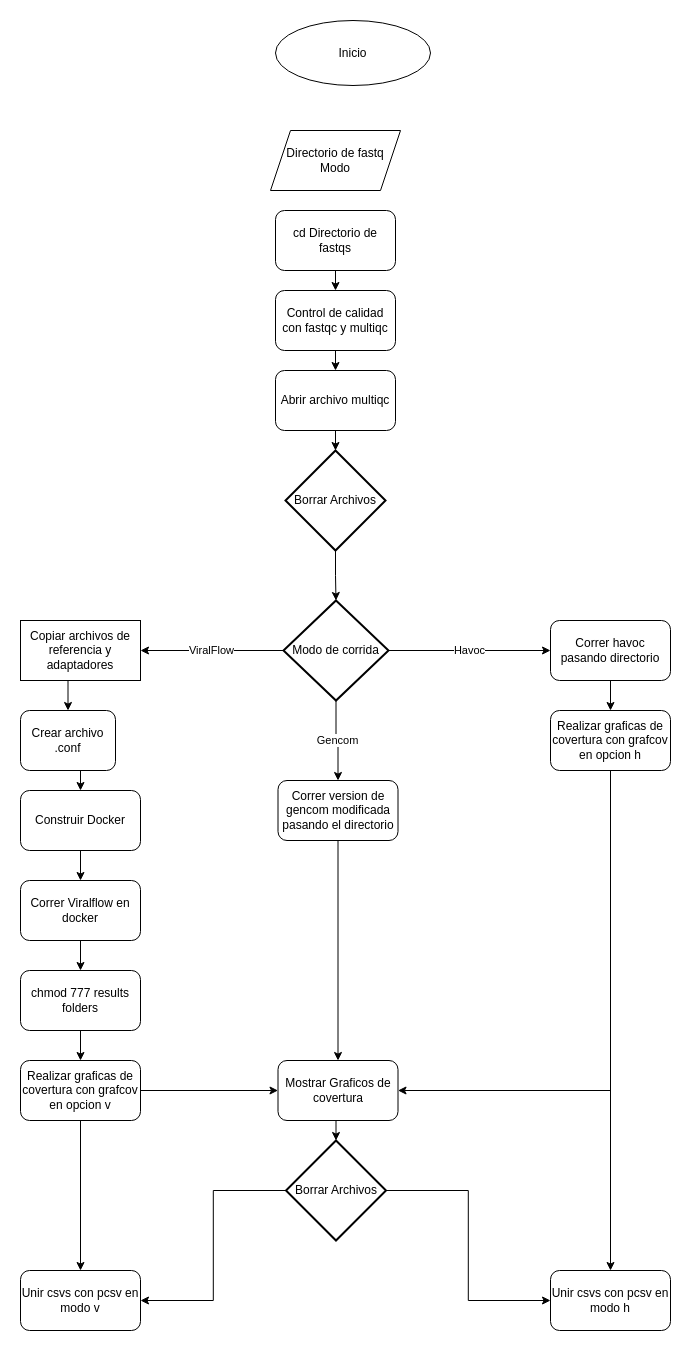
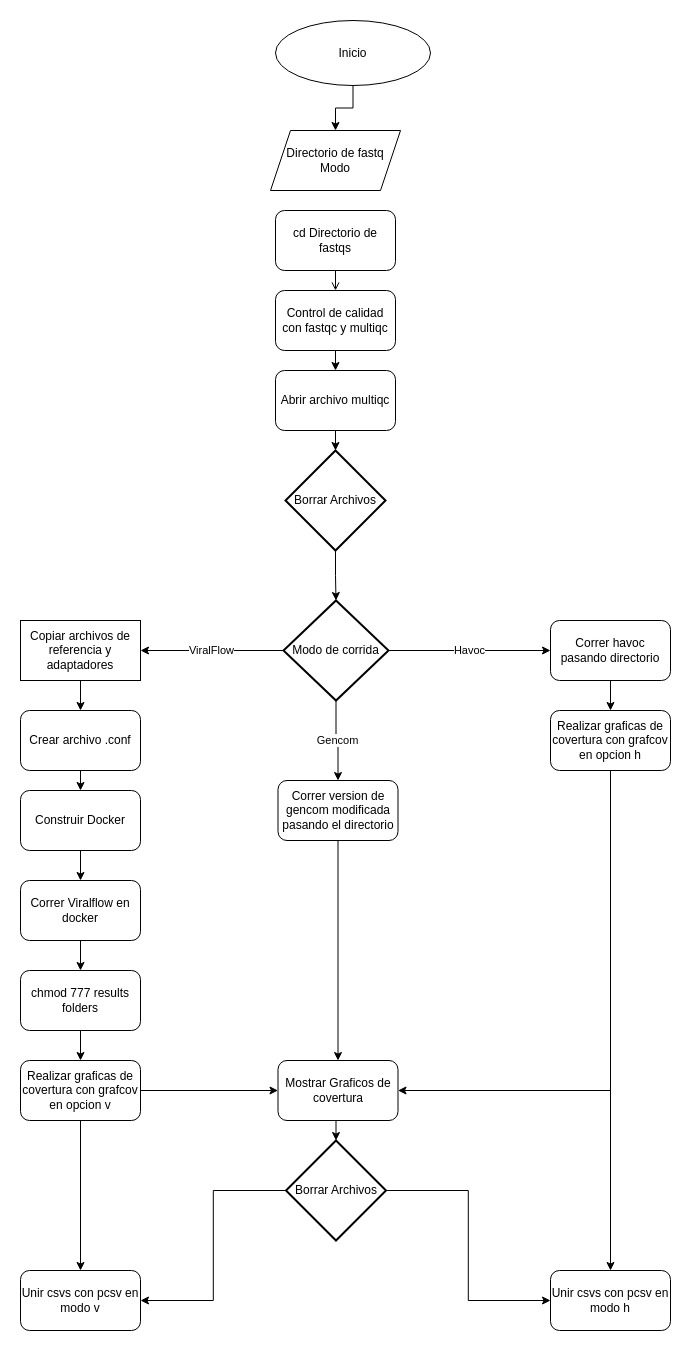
+ <mxCell id="2" style="edgeStyle=orthogonalEdgeStyle;rounded=0;orthogonalLoop=1;jettySize=auto;html=1;entryX=0.5;entryY=0;entryDx=0;entryDy=0;" edge="1" parent="1" source="3" target="4"><mxGeometry relative="1" as="geometry" /></mxCell>
- <mxCell id="21" style="edgeStyle=orthogonalEdgeStyle;rounded=0;orthogonalLoop=1;jettySize=auto;html=1;exitX=0.5;exitY=1;exitDx=0;exitDy=0;entryX=0.5;entryY=0;entryDx=0;entryDy=0;" edge="1" parent="1" source="22" target="6"><mxGeometry relative="1" as="geometry" /></mxCell>
+ <mxCell id="21" style="edgeStyle=orthogonalEdgeStyle;rounded=0;orthogonalLoop=1;jettySize=auto;html=1;exitX=0.5;exitY=1;exitDx=0;exitDy=0;entryX=0.5;entryY=0;entryDx=0;entryDy=0;endArrow=open;" edge="1" parent="1" source="22" target="6"><mxGeometry relative="1" as="geometry" /></mxCell>
- <mxCell id="24" value="Crear archivo .conf" style="rounded=1;whiteSpace=wrap;html=1;" parent="1" vertex="1"><mxGeometry x="20" y="710" width="95" height="60" as="geometry" /></mxCell>
+ <mxCell id="24" value="Crear archivo .conf" style="rounded=1;whiteSpace=wrap;html=1;" parent="1" vertex="1"><mxGeometry x="20" y="710" width="120" height="60" as="geometry" /></mxCell>
